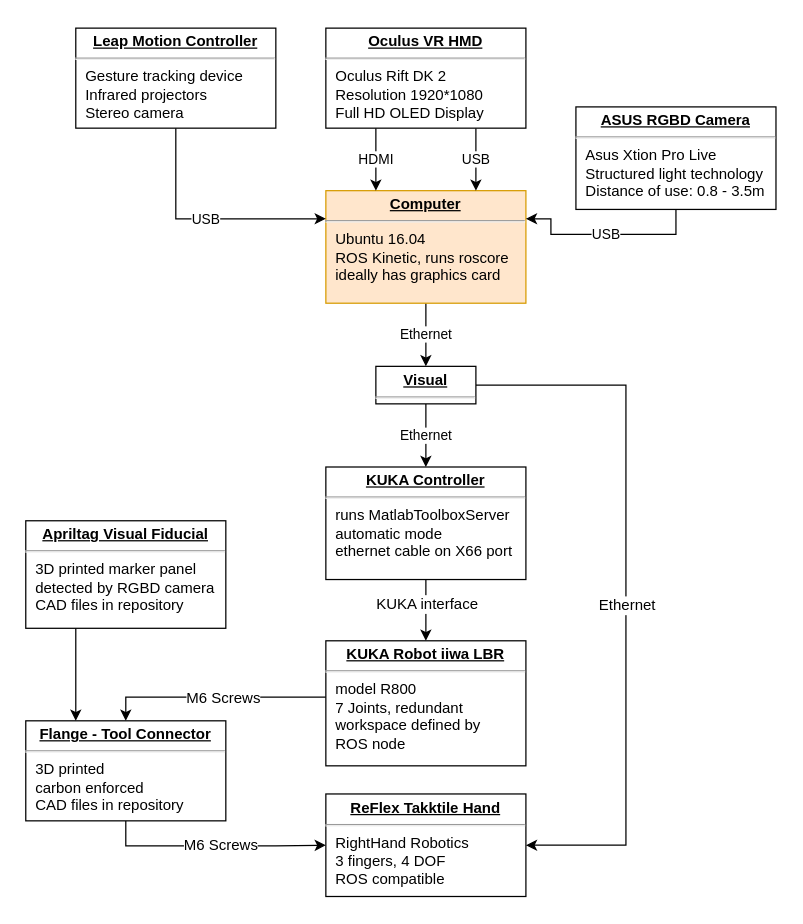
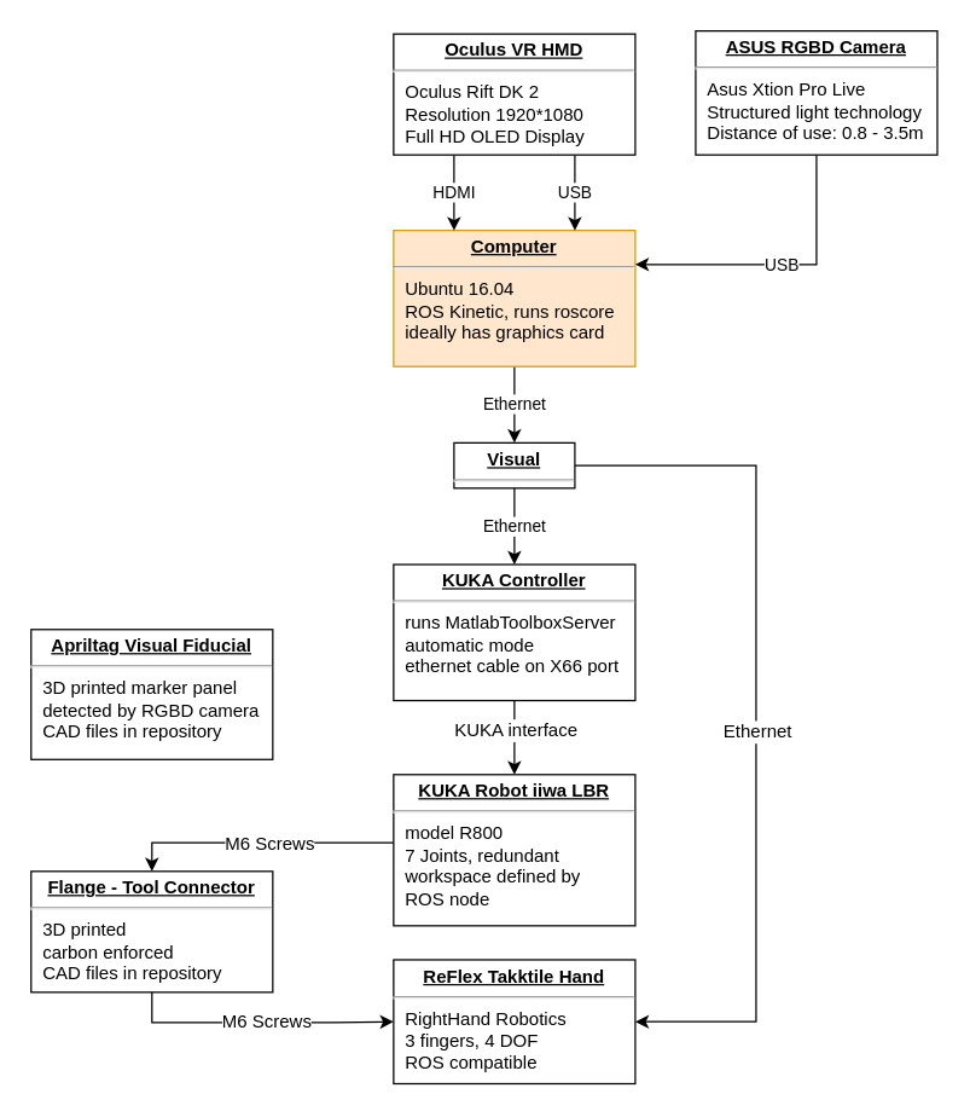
- <mxCell id="15" value="&lt;p style=&quot;margin: 0px ; margin-top: 4px ; text-align: center ; text-decoration: underline&quot;&gt;&lt;b&gt;Leap Motion Controller&lt;/b&gt;&lt;/p&gt;&lt;hr&gt;&lt;p style=&quot;margin: 0px ; margin-left: 8px&quot;&gt;Gesture tracking device&lt;/p&gt;&lt;p style=&quot;margin: 0px ; margin-left: 8px&quot;&gt;Infrared projectors&lt;/p&gt;&lt;p style=&quot;margin: 0px ; margin-left: 8px&quot;&gt;Stereo camera&lt;/p&gt;" style="verticalAlign=top;align=left;overflow=fill;fontSize=12;fontFamily=Helvetica;html=1;" parent="1" vertex="1"><mxGeometry x="60" y="22" width="160" height="80" as="geometry" /></mxCell>
- <mxCell id="18" value="&lt;p style=&quot;margin: 0px ; margin-top: 4px ; text-align: center ; text-decoration: underline&quot;&gt;&lt;b&gt;ASUS RGBD Camera&lt;/b&gt;&lt;/p&gt;&lt;hr&gt;&lt;p style=&quot;margin: 0px ; margin-left: 8px&quot;&gt;Asus Xtion Pro Live&amp;nbsp;&lt;/p&gt;&lt;p style=&quot;margin: 0px ; margin-left: 8px&quot;&gt;Structured light technology&lt;/p&gt;&lt;p style=&quot;margin: 0px ; margin-left: 8px&quot;&gt;Distance of use: 0.8 - 3.5m&lt;/p&gt;" style="verticalAlign=top;align=left;overflow=fill;fontSize=12;fontFamily=Helvetica;html=1;" parent="1" vertex="1"><mxGeometry x="460" y="85" width="160" height="82" as="geometry" /></mxCell>
+ <mxCell id="18" value="&lt;p style=&quot;margin: 0px ; margin-top: 4px ; text-align: center ; text-decoration: underline&quot;&gt;&lt;b&gt;ASUS RGBD Camera&lt;/b&gt;&lt;/p&gt;&lt;hr&gt;&lt;p style=&quot;margin: 0px ; margin-left: 8px&quot;&gt;Asus Xtion Pro Live&amp;nbsp;&lt;/p&gt;&lt;p style=&quot;margin: 0px ; margin-left: 8px&quot;&gt;Structured light technology&lt;/p&gt;&lt;p style=&quot;margin: 0px ; margin-left: 8px&quot;&gt;Distance of use: 0.8 - 3.5m&lt;/p&gt;" style="verticalAlign=top;align=left;overflow=fill;fontSize=12;fontFamily=Helvetica;html=1;" parent="1" vertex="1"><mxGeometry x="460" y="20" width="160" height="82" as="geometry" /></mxCell>
- <mxCell id="14" value="USB" style="edgeStyle=orthogonalEdgeStyle;rounded=0;orthogonalLoop=1;jettySize=auto;html=1;entryX=0;entryY=0.25;entryDx=0;entryDy=0;fontFamily=Helvetica;exitX=0.5;exitY=1;exitDx=0;exitDy=0;" parent="1" source="15" target="3" edge="1"><mxGeometry relative="1" as="geometry" /></mxCell>
- <mxCell id="22" style="edgeStyle=orthogonalEdgeStyle;rounded=0;orthogonalLoop=1;jettySize=auto;html=1;entryX=0.25;entryY=0;entryDx=0;entryDy=0;exitX=0.25;exitY=1;exitDx=0;exitDy=0;" parent="1" source="23" target="21" edge="1"><mxGeometry relative="1" as="geometry" /></mxCell>
